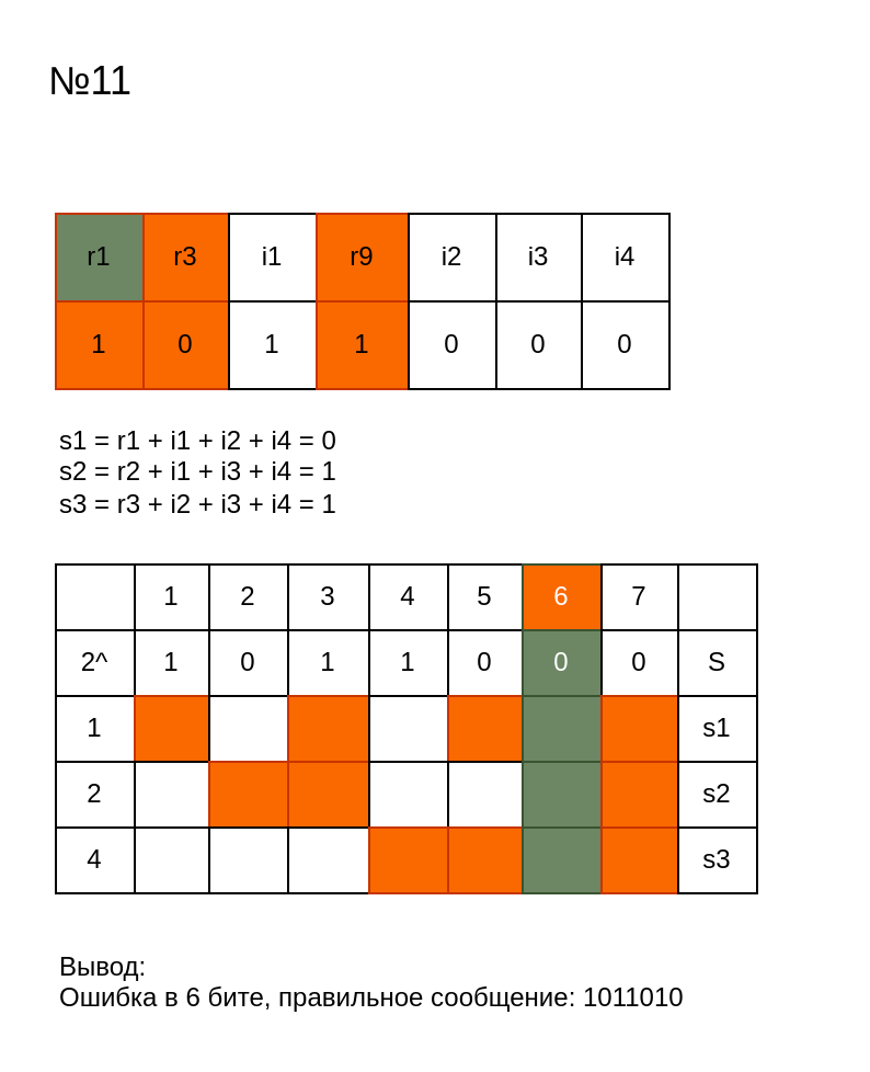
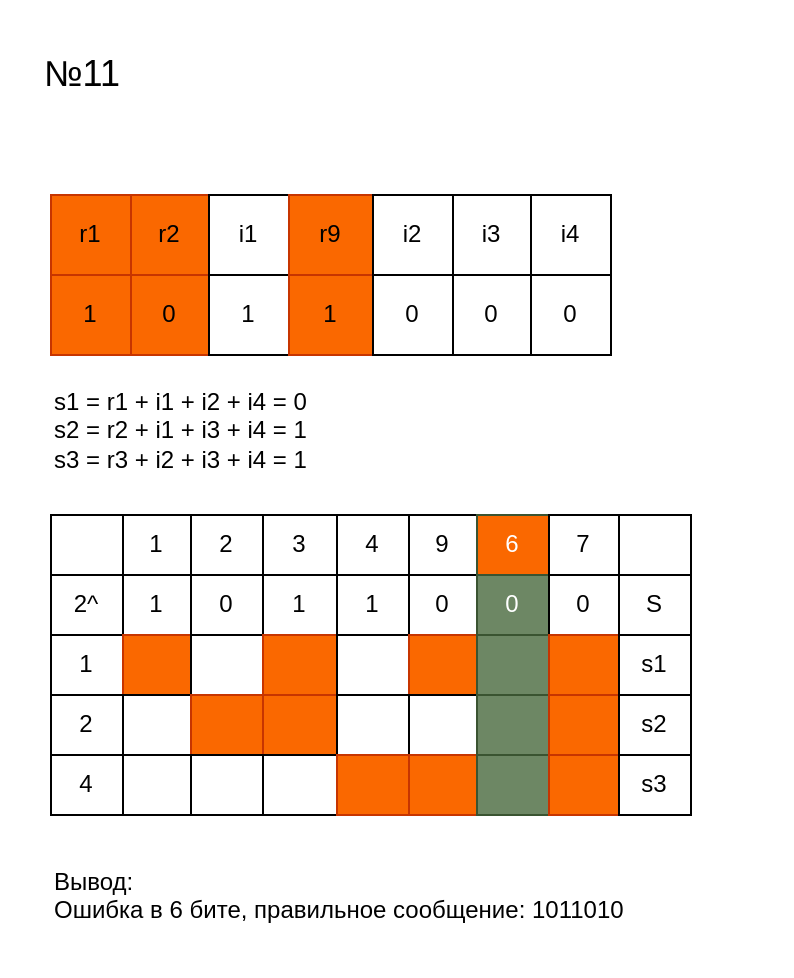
- <mxCell id="4" value="r1" style="connectable=0;recursiveResize=0;strokeColor=#C73500;fillColor=#6d8764;align=center;whiteSpace=wrap;html=1;fontColor=#000000;" parent="3" vertex="1"><mxGeometry width="40" height="40" as="geometry"><mxRectangle width="40" height="40" as="alternateBounds" /></mxGeometry></mxCell>
+ <mxCell id="4" value="r1" style="connectable=0;recursiveResize=0;strokeColor=#C73500;fillColor=#fa6800;align=center;whiteSpace=wrap;html=1;fontColor=#000000;" parent="3" vertex="1"><mxGeometry width="40" height="40" as="geometry"><mxRectangle width="40" height="40" as="alternateBounds" /></mxGeometry></mxCell>
- <mxCell id="5" value="r3" style="connectable=0;recursiveResize=0;strokeColor=#C73500;fillColor=#fa6800;align=center;whiteSpace=wrap;html=1;fontColor=#000000;" parent="3" vertex="1"><mxGeometry x="40" width="39" height="40" as="geometry"><mxRectangle width="39" height="40" as="alternateBounds" /></mxGeometry></mxCell>
+ <mxCell id="5" value="r2" style="connectable=0;recursiveResize=0;strokeColor=#C73500;fillColor=#fa6800;align=center;whiteSpace=wrap;html=1;fontColor=#000000;" parent="3" vertex="1"><mxGeometry x="40" width="39" height="40" as="geometry"><mxRectangle width="39" height="40" as="alternateBounds" /></mxGeometry></mxCell>
- <mxCell id="27" value="5" style="connectable=0;recursiveResize=0;align=center;whiteSpace=wrap;html=1;comic=0;fillColor=none;" parent="21" vertex="1"><mxGeometry x="179" width="34" height="30" as="geometry"><mxRectangle width="34" height="30" as="alternateBounds" /></mxGeometry></mxCell>
+ <mxCell id="27" value="9" style="connectable=0;recursiveResize=0;align=center;whiteSpace=wrap;html=1;comic=0;fillColor=none;" parent="21" vertex="1"><mxGeometry x="179" width="34" height="30" as="geometry"><mxRectangle width="34" height="30" as="alternateBounds" /></mxGeometry></mxCell>
